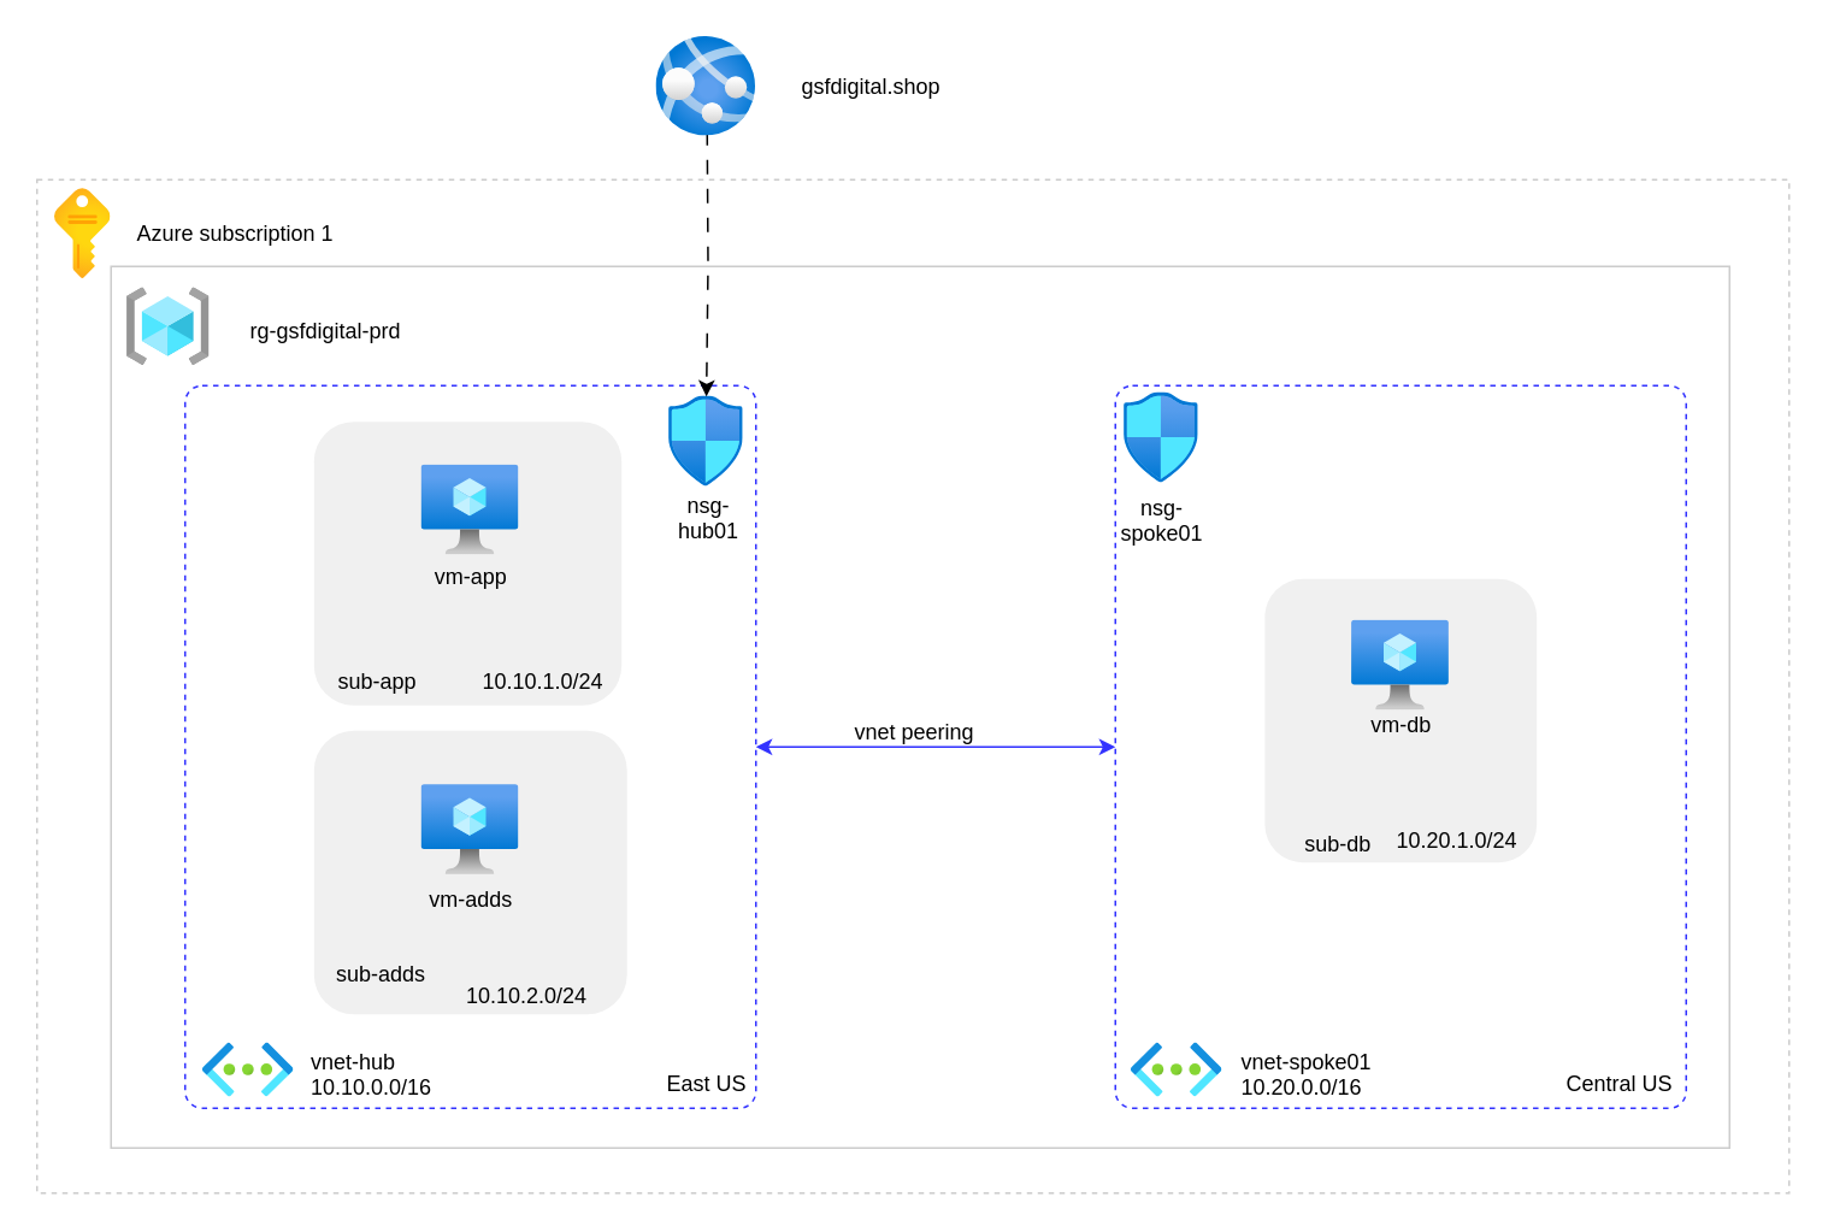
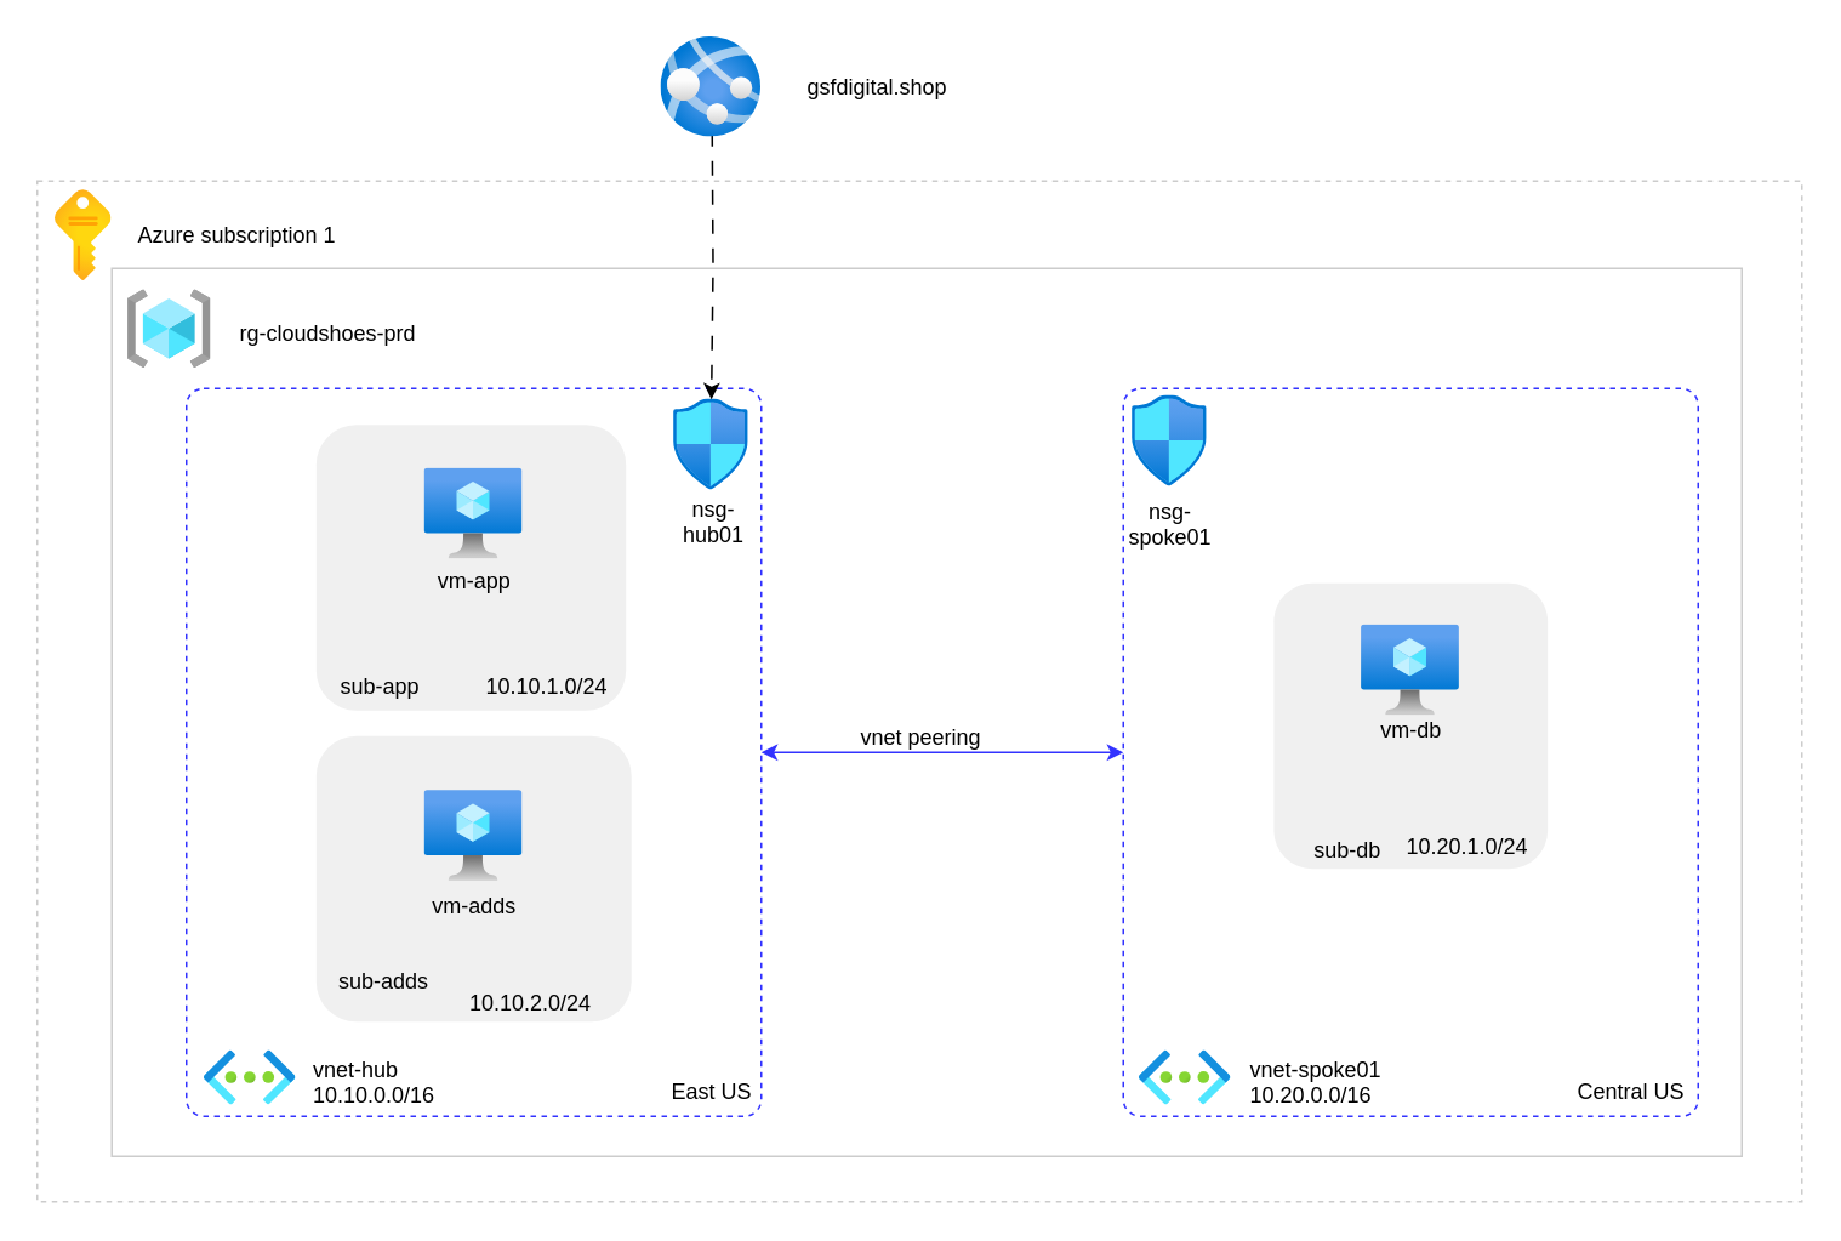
- <mxCell id="7" value="rg-gsfdigital-prd" style="text;html=1;align=center;verticalAlign=middle;whiteSpace=wrap;rounded=0;" parent="1" vertex="1"><mxGeometry x="120" y="168" width="120" height="30" as="geometry" /></mxCell>
+ <mxCell id="7" value="rg-cloudshoes-prd" style="text;html=1;align=center;verticalAlign=middle;whiteSpace=wrap;rounded=0;" parent="1" vertex="1"><mxGeometry x="120" y="168" width="120" height="30" as="geometry" /></mxCell>
